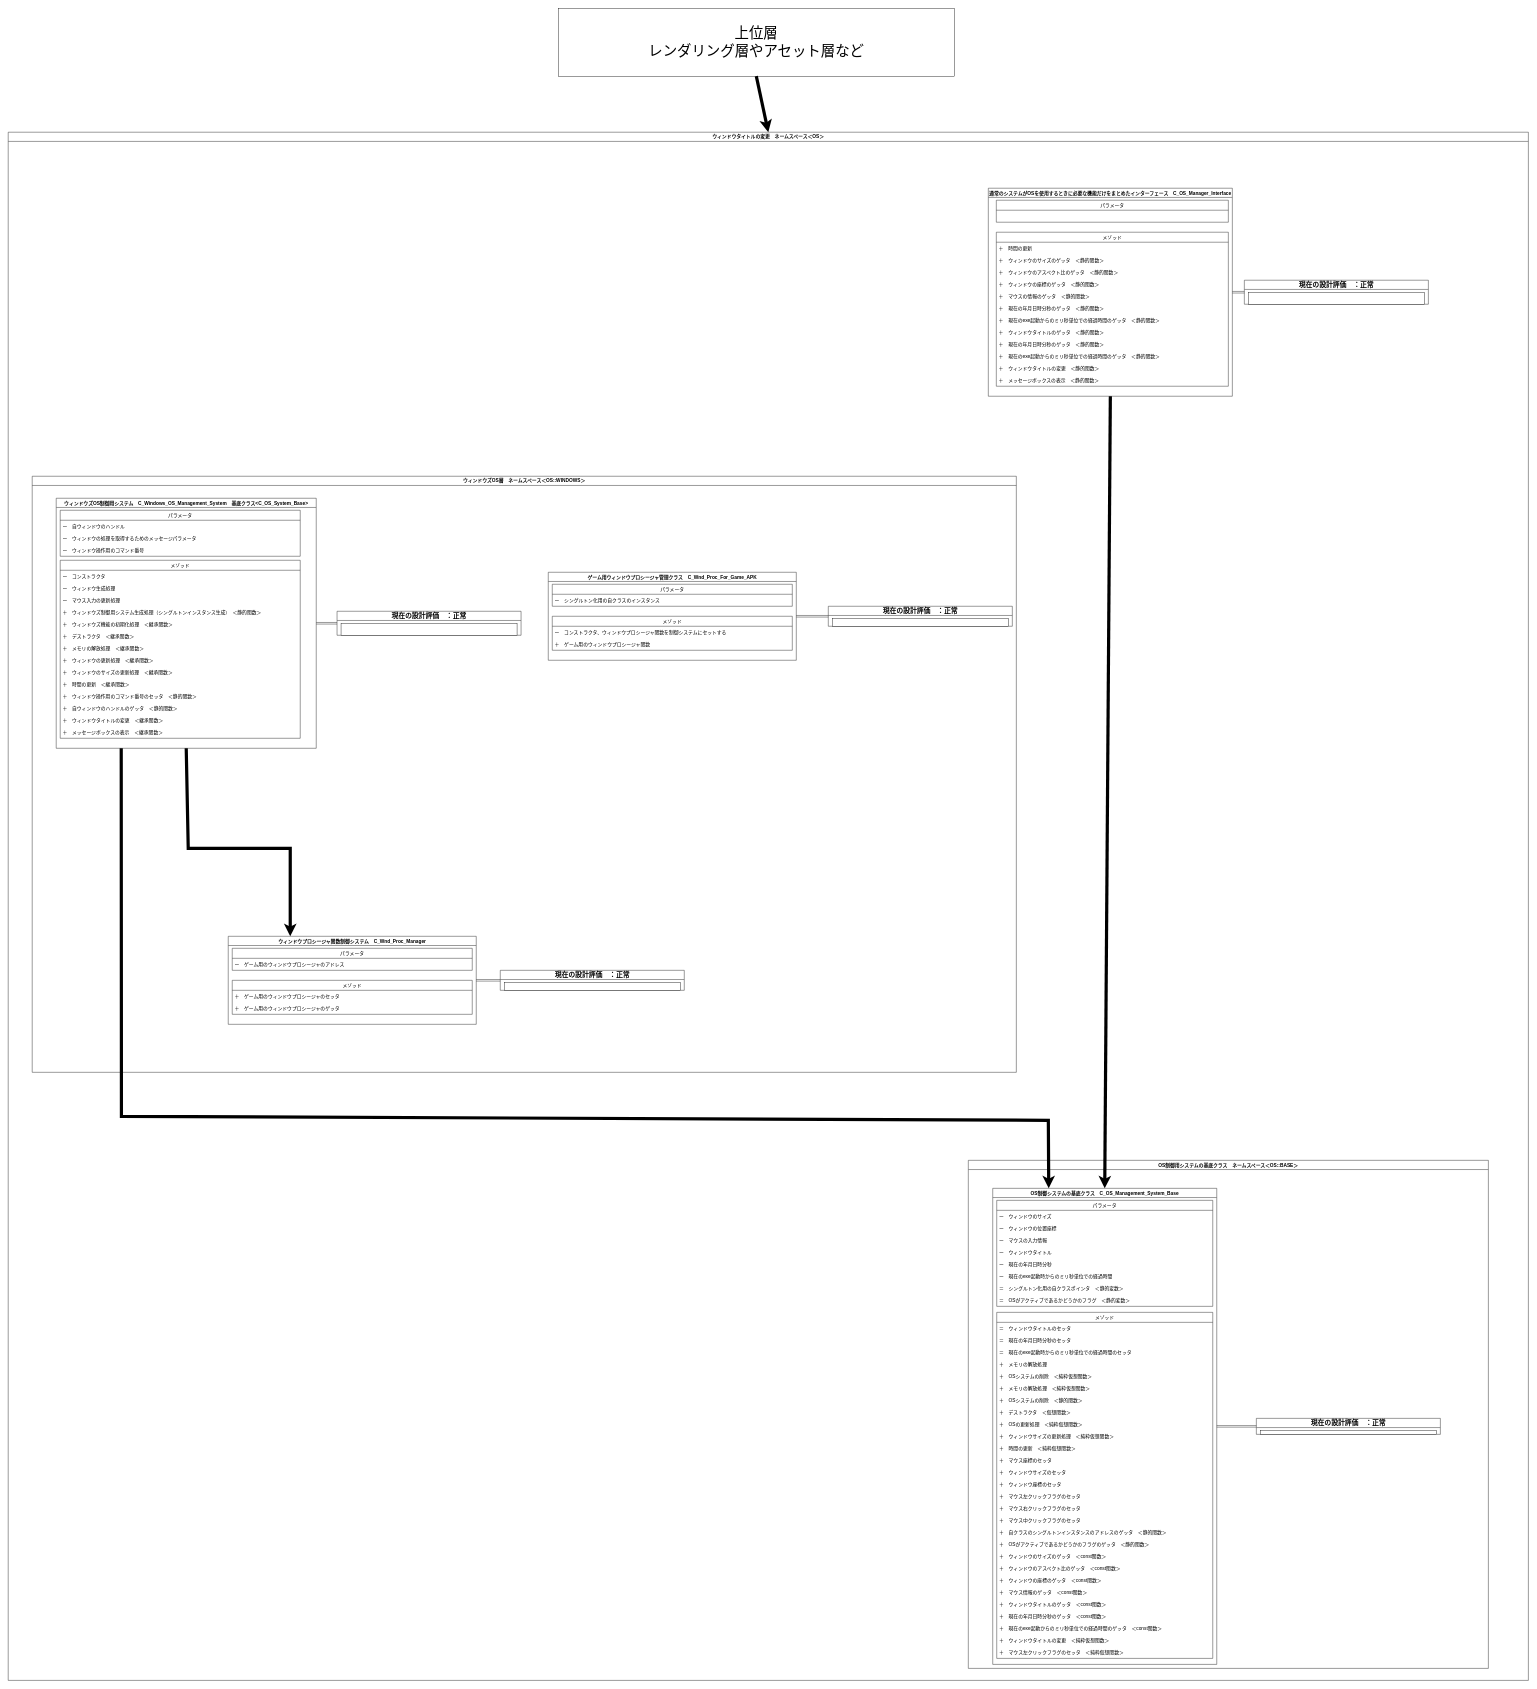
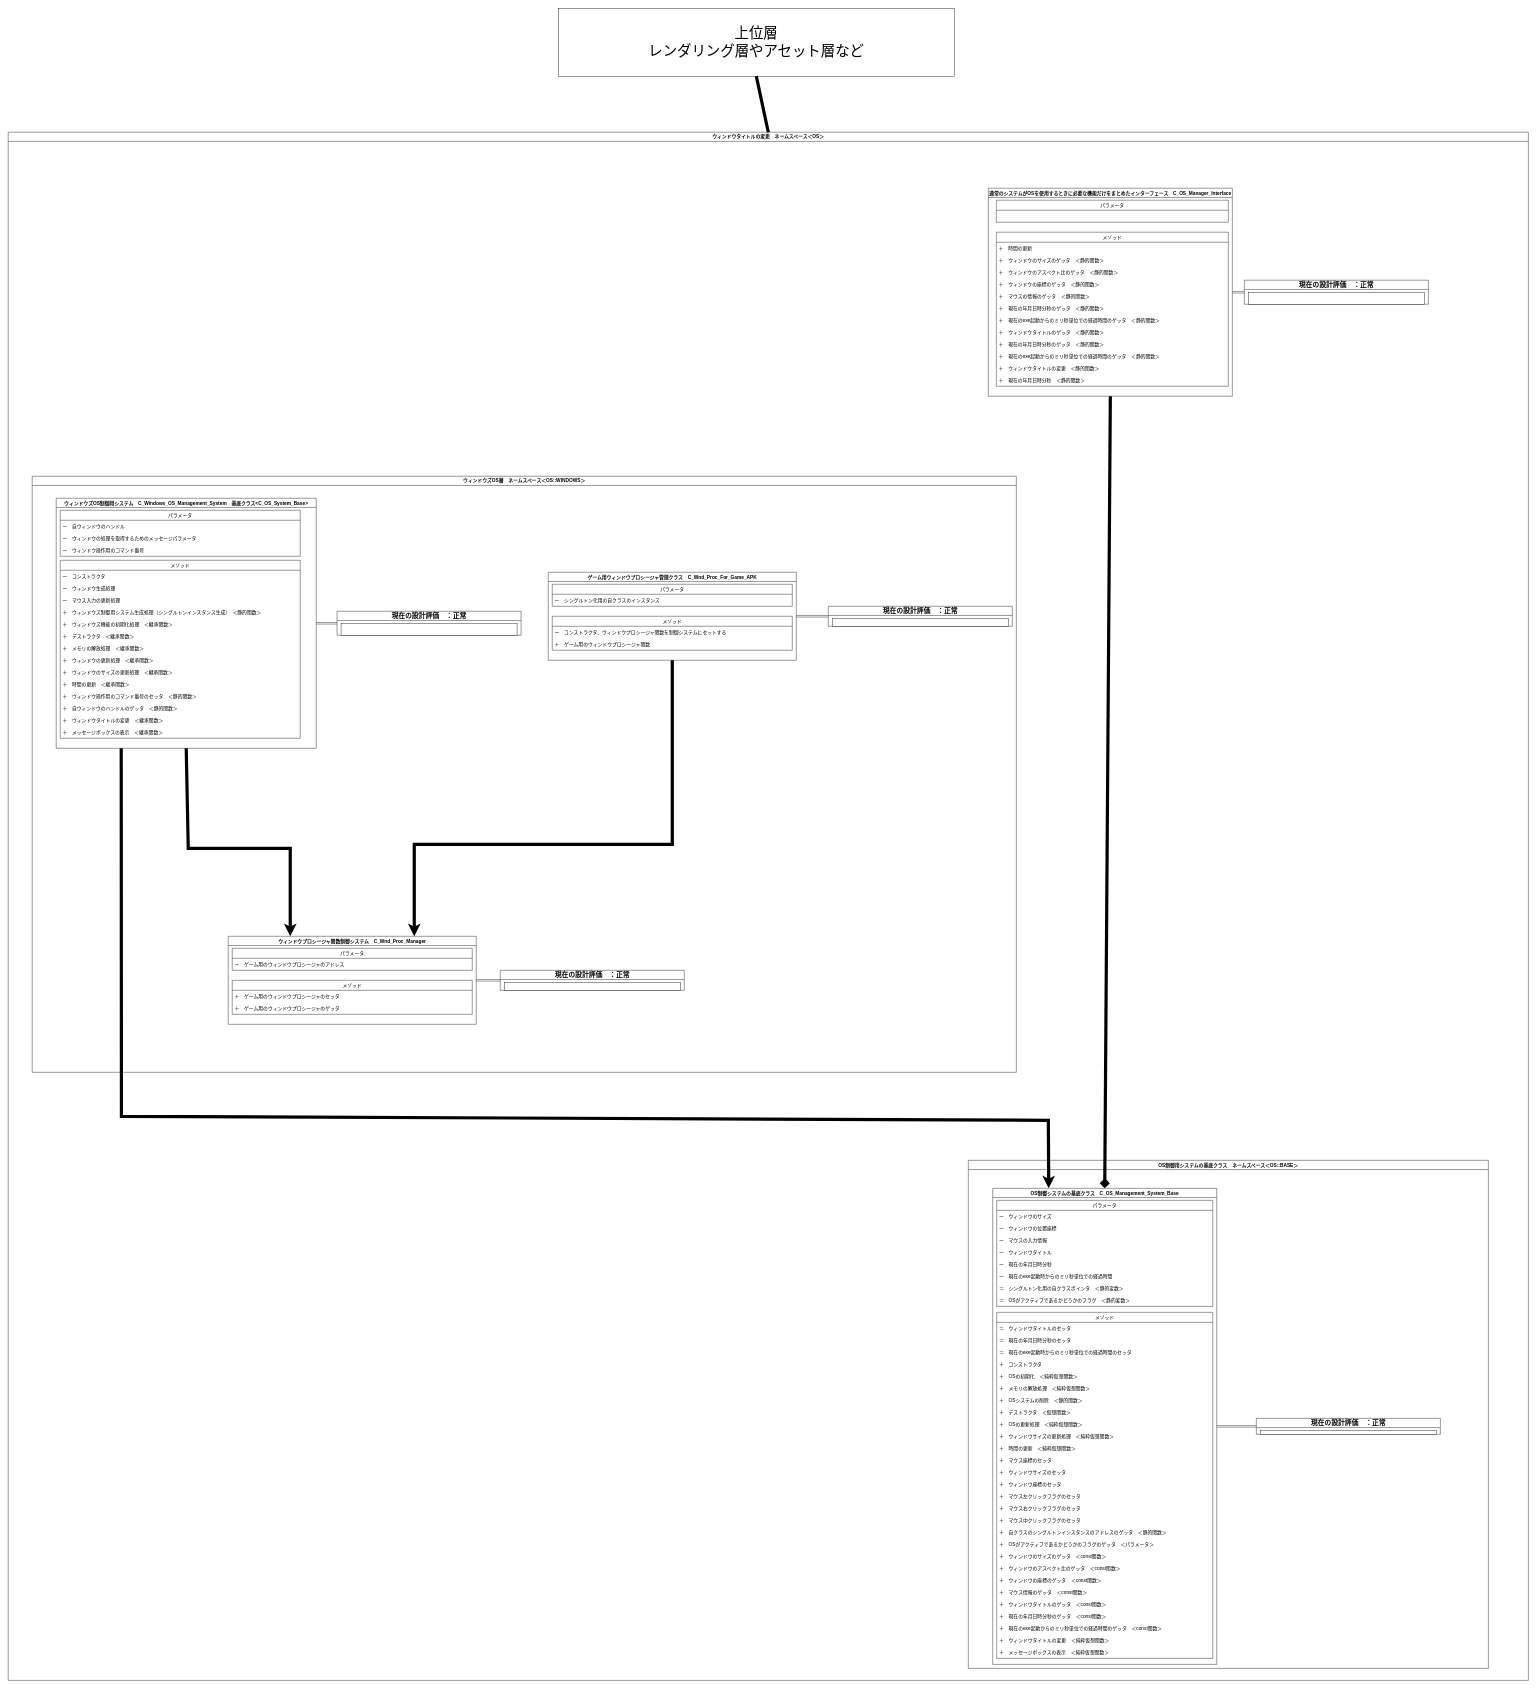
- <mxCell id="111" value="" style="endArrow=classic;html=1;rounded=0;exitX=0.5;exitY=1;exitDx=0;exitDy=0;entryX=0.5;entryY=0;entryDx=0;entryDy=0;strokeWidth=8;" parent="1" source="2" target="3" edge="1"><mxGeometry width="50" height="50" relative="1" as="geometry"><mxPoint x="1800" y="220" as="sourcePoint" /><mxPoint x="1801" y="2240" as="targetPoint" /><Array as="points" /></mxGeometry></mxCell>
+ <mxCell id="111" value="" style="endArrow=none;html=1;rounded=0;exitX=0.5;exitY=1;exitDx=0;exitDy=0;entryX=0.5;entryY=0;entryDx=0;entryDy=0;strokeWidth=8;" parent="1" source="2" target="3" edge="1"><mxGeometry width="50" height="50" relative="1" as="geometry"><mxPoint x="1800" y="220" as="sourcePoint" /><mxPoint x="1801" y="2240" as="targetPoint" /><Array as="points" /></mxGeometry></mxCell>
- <mxCell id="106" value="＋　メッセージボックスの表示　＜静的関数＞" style="text;strokeColor=none;fillColor=none;align=left;verticalAlign=middle;spacingLeft=4;spacingRight=4;overflow=hidden;points=[[0,0.5],[1,0.5]];portConstraint=eastwest;rotatable=0;whiteSpace=wrap;html=1;" parent="94" vertex="1"><mxGeometry y="355" width="580" height="30" as="geometry" /></mxCell>
+ <mxCell id="106" value="＋　現在の年月日時分秒　＜静的関数＞" style="text;strokeColor=none;fillColor=none;align=left;verticalAlign=middle;spacingLeft=4;spacingRight=4;overflow=hidden;points=[[0,0.5],[1,0.5]];portConstraint=eastwest;rotatable=0;whiteSpace=wrap;html=1;" parent="94" vertex="1"><mxGeometry y="355" width="580" height="30" as="geometry" /></mxCell>
+ <mxCell id="90" value="" style="endArrow=classic;html=1;rounded=0;exitX=0.5;exitY=1;exitDx=0;exitDy=0;entryX=0.75;entryY=0;entryDx=0;entryDy=0;strokeWidth=8;" parent="47" source="75" target="68" edge="1"><mxGeometry width="50" height="50" relative="1" as="geometry"><mxPoint x="1565" y="460" as="sourcePoint" /><mxPoint x="920" y="1150" as="targetPoint" /><Array as="points"><mxPoint x="1600" y="920" /><mxPoint x="955" y="920" /></Array></mxGeometry></mxCell>
- <mxCell id="107" value="" style="endArrow=classic;html=1;rounded=0;exitX=0.5;exitY=1;exitDx=0;exitDy=0;entryX=0.5;entryY=0;entryDx=0;entryDy=0;strokeWidth=8;" parent="3" source="92" target="5" edge="1"><mxGeometry width="50" height="50" relative="1" as="geometry"><mxPoint x="3255" y="830" as="sourcePoint" /><mxPoint x="3515" y="1270" as="targetPoint" /><Array as="points" /></mxGeometry></mxCell>
+ <mxCell id="107" value="" style="endArrow=diamond;html=1;rounded=0;exitX=0.5;exitY=1;exitDx=0;exitDy=0;entryX=0.5;entryY=0;entryDx=0;entryDy=0;strokeWidth=8;" parent="3" source="92" target="5" edge="1"><mxGeometry width="50" height="50" relative="1" as="geometry"><mxPoint x="3255" y="830" as="sourcePoint" /><mxPoint x="3515" y="1270" as="targetPoint" /><Array as="points" /></mxGeometry></mxCell>
- <mxCell id="19" value="＋　メモリの解放処理" style="text;strokeColor=none;fillColor=none;align=left;verticalAlign=middle;spacingLeft=4;spacingRight=4;overflow=hidden;points=[[0,0.5],[1,0.5]];portConstraint=eastwest;rotatable=0;whiteSpace=wrap;html=1;" parent="15" vertex="1"><mxGeometry y="115" width="540" height="30" as="geometry" /></mxCell>
+ <mxCell id="19" value="＋　コンストラクタ" style="text;strokeColor=none;fillColor=none;align=left;verticalAlign=middle;spacingLeft=4;spacingRight=4;overflow=hidden;points=[[0,0.5],[1,0.5]];portConstraint=eastwest;rotatable=0;whiteSpace=wrap;html=1;" parent="15" vertex="1"><mxGeometry y="115" width="540" height="30" as="geometry" /></mxCell>
- <mxCell id="20" value="＋　OSシステムの削除　＜純粋仮想関数＞" style="text;strokeColor=none;fillColor=none;align=left;verticalAlign=middle;spacingLeft=4;spacingRight=4;overflow=hidden;points=[[0,0.5],[1,0.5]];portConstraint=eastwest;rotatable=0;whiteSpace=wrap;html=1;" parent="15" vertex="1"><mxGeometry y="145" width="540" height="30" as="geometry" /></mxCell>
+ <mxCell id="20" value="＋　OSの初期化　＜純粋仮想関数＞" style="text;strokeColor=none;fillColor=none;align=left;verticalAlign=middle;spacingLeft=4;spacingRight=4;overflow=hidden;points=[[0,0.5],[1,0.5]];portConstraint=eastwest;rotatable=0;whiteSpace=wrap;html=1;" parent="15" vertex="1"><mxGeometry y="145" width="540" height="30" as="geometry" /></mxCell>
- <mxCell id="34" value="＋　OSがアクティブであるかどうかのフラグのゲッタ　＜静的関数＞" style="text;strokeColor=none;fillColor=none;align=left;verticalAlign=middle;spacingLeft=4;spacingRight=4;overflow=hidden;points=[[0,0.5],[1,0.5]];portConstraint=eastwest;rotatable=0;whiteSpace=wrap;html=1;" parent="15" vertex="1"><mxGeometry y="565" width="540" height="30" as="geometry" /></mxCell>
+ <mxCell id="34" value="＋　OSがアクティブであるかどうかのフラグのゲッタ　＜パラメータ＞" style="text;strokeColor=none;fillColor=none;align=left;verticalAlign=middle;spacingLeft=4;spacingRight=4;overflow=hidden;points=[[0,0.5],[1,0.5]];portConstraint=eastwest;rotatable=0;whiteSpace=wrap;html=1;" parent="15" vertex="1"><mxGeometry y="565" width="540" height="30" as="geometry" /></mxCell>
- <mxCell id="43" value="＋　マウス左クリックフラグのセッタ　＜純粋仮想関数＞" style="text;strokeColor=none;fillColor=none;align=left;verticalAlign=middle;spacingLeft=4;spacingRight=4;overflow=hidden;points=[[0,0.5],[1,0.5]];portConstraint=eastwest;rotatable=0;whiteSpace=wrap;html=1;" parent="15" vertex="1"><mxGeometry y="835" width="540" height="30" as="geometry" /></mxCell>
+ <mxCell id="43" value="＋　メッセージボックスの表示　＜純粋仮想関数＞" style="text;strokeColor=none;fillColor=none;align=left;verticalAlign=middle;spacingLeft=4;spacingRight=4;overflow=hidden;points=[[0,0.5],[1,0.5]];portConstraint=eastwest;rotatable=0;whiteSpace=wrap;html=1;" parent="15" vertex="1"><mxGeometry y="835" width="540" height="30" as="geometry" /></mxCell>
